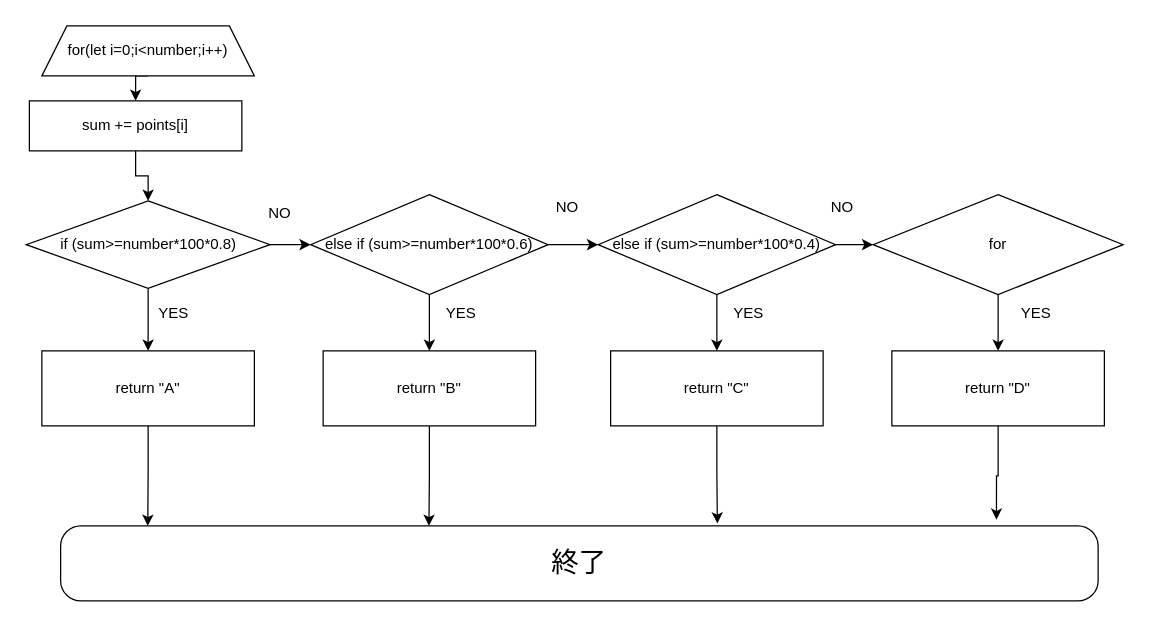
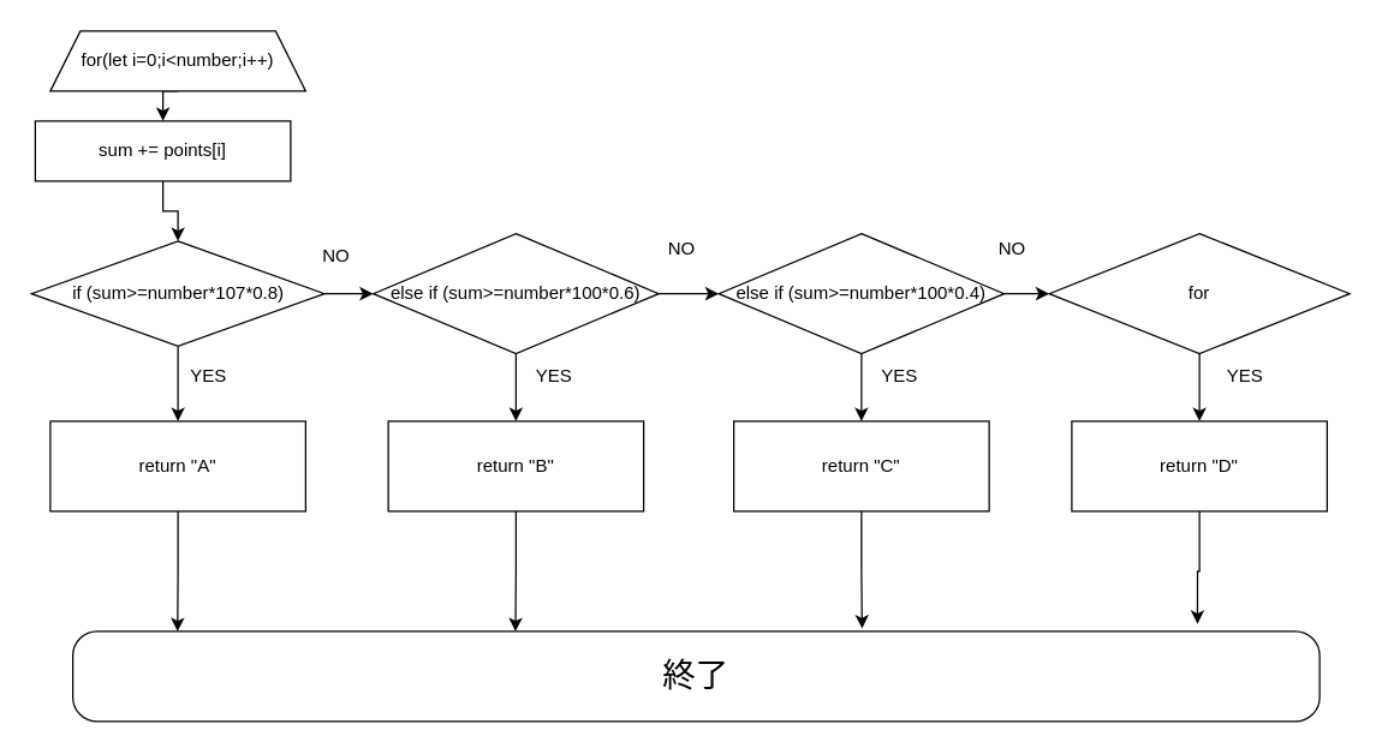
- <mxCell id="6" value="if (sum&amp;gt;=number*100*0.8)" style="rhombus;whiteSpace=wrap;html=1;" vertex="1" parent="1"><mxGeometry x="20.5" y="160" width="195" height="70" as="geometry" /></mxCell>
+ <mxCell id="6" value="if (sum&amp;gt;=number*107*0.8)" style="rhombus;whiteSpace=wrap;html=1;" vertex="1" parent="1"><mxGeometry x="20.5" y="160" width="195" height="70" as="geometry" /></mxCell>
